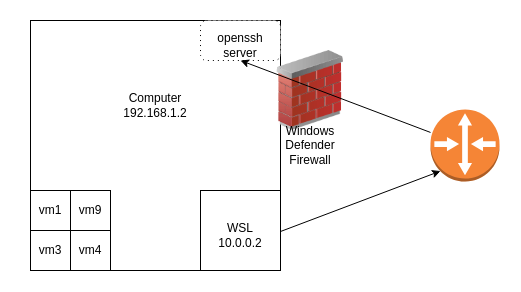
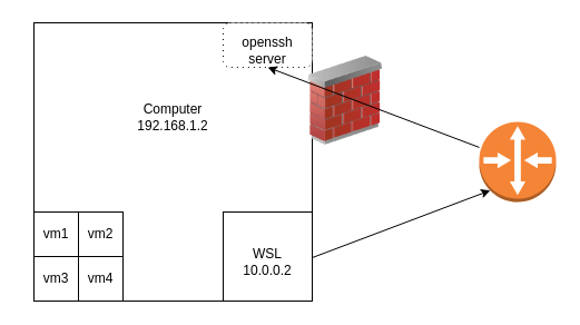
- <mxCell id="17" value="Windows Defender Firewall" style="text;html=1;align=center;verticalAlign=middle;whiteSpace=wrap;rounded=0;" vertex="1" parent="1"><mxGeometry x="280" y="130" width="60" height="30" as="geometry" /></mxCell>
- <mxCell id="11" value="vm9" style="text;html=1;align=center;verticalAlign=middle;whiteSpace=wrap;rounded=0;" vertex="1" parent="1"><mxGeometry x="60" y="195" width="60" height="30" as="geometry" /></mxCell>
+ <mxCell id="11" value="vm2" style="text;html=1;align=center;verticalAlign=middle;whiteSpace=wrap;rounded=0;" vertex="1" parent="1"><mxGeometry x="60" y="195" width="60" height="30" as="geometry" /></mxCell>
